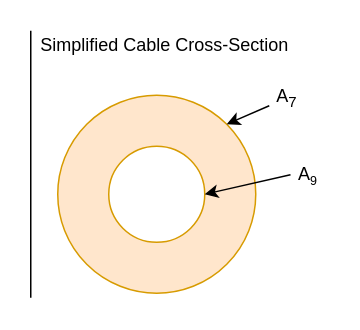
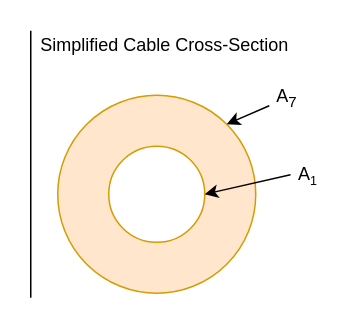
- <mxCell id="6" value="A&lt;span style=&quot;font-size: 10px&quot;&gt;&lt;sub&gt;9&lt;/sub&gt;&lt;/span&gt;" style="text;html=1;strokeColor=none;fillColor=none;align=center;verticalAlign=middle;whiteSpace=wrap;rounded=0;" vertex="1" parent="1"><mxGeometry x="193.17" y="106" width="24" height="20" as="geometry" /></mxCell>
+ <mxCell id="6" value="A&lt;span style=&quot;font-size: 10px&quot;&gt;&lt;sub&gt;1&lt;/sub&gt;&lt;/span&gt;" style="text;html=1;strokeColor=none;fillColor=none;align=center;verticalAlign=middle;whiteSpace=wrap;rounded=0;" vertex="1" parent="1"><mxGeometry x="193.17" y="106" width="24" height="20" as="geometry" /></mxCell>
